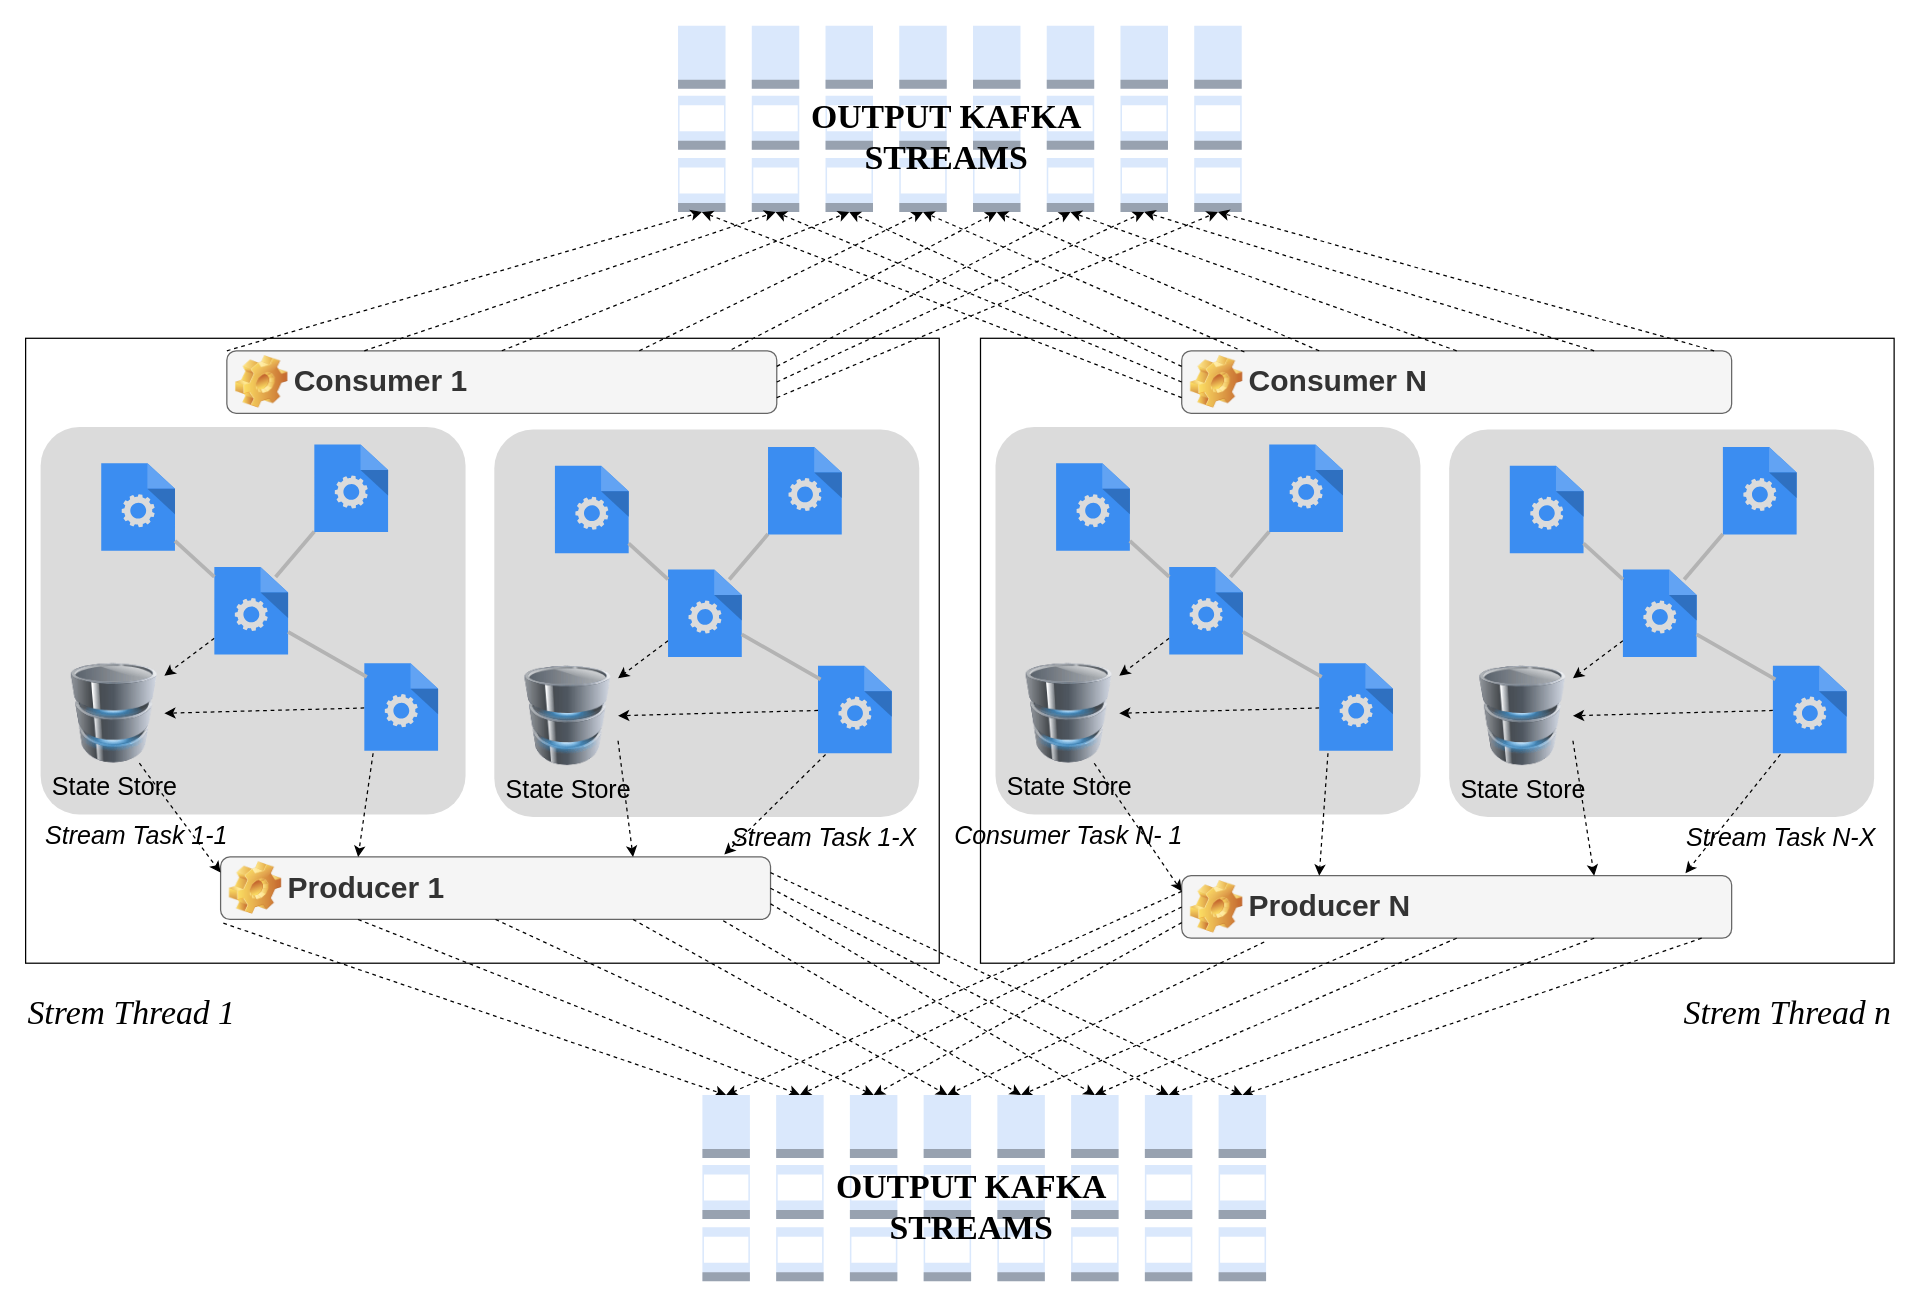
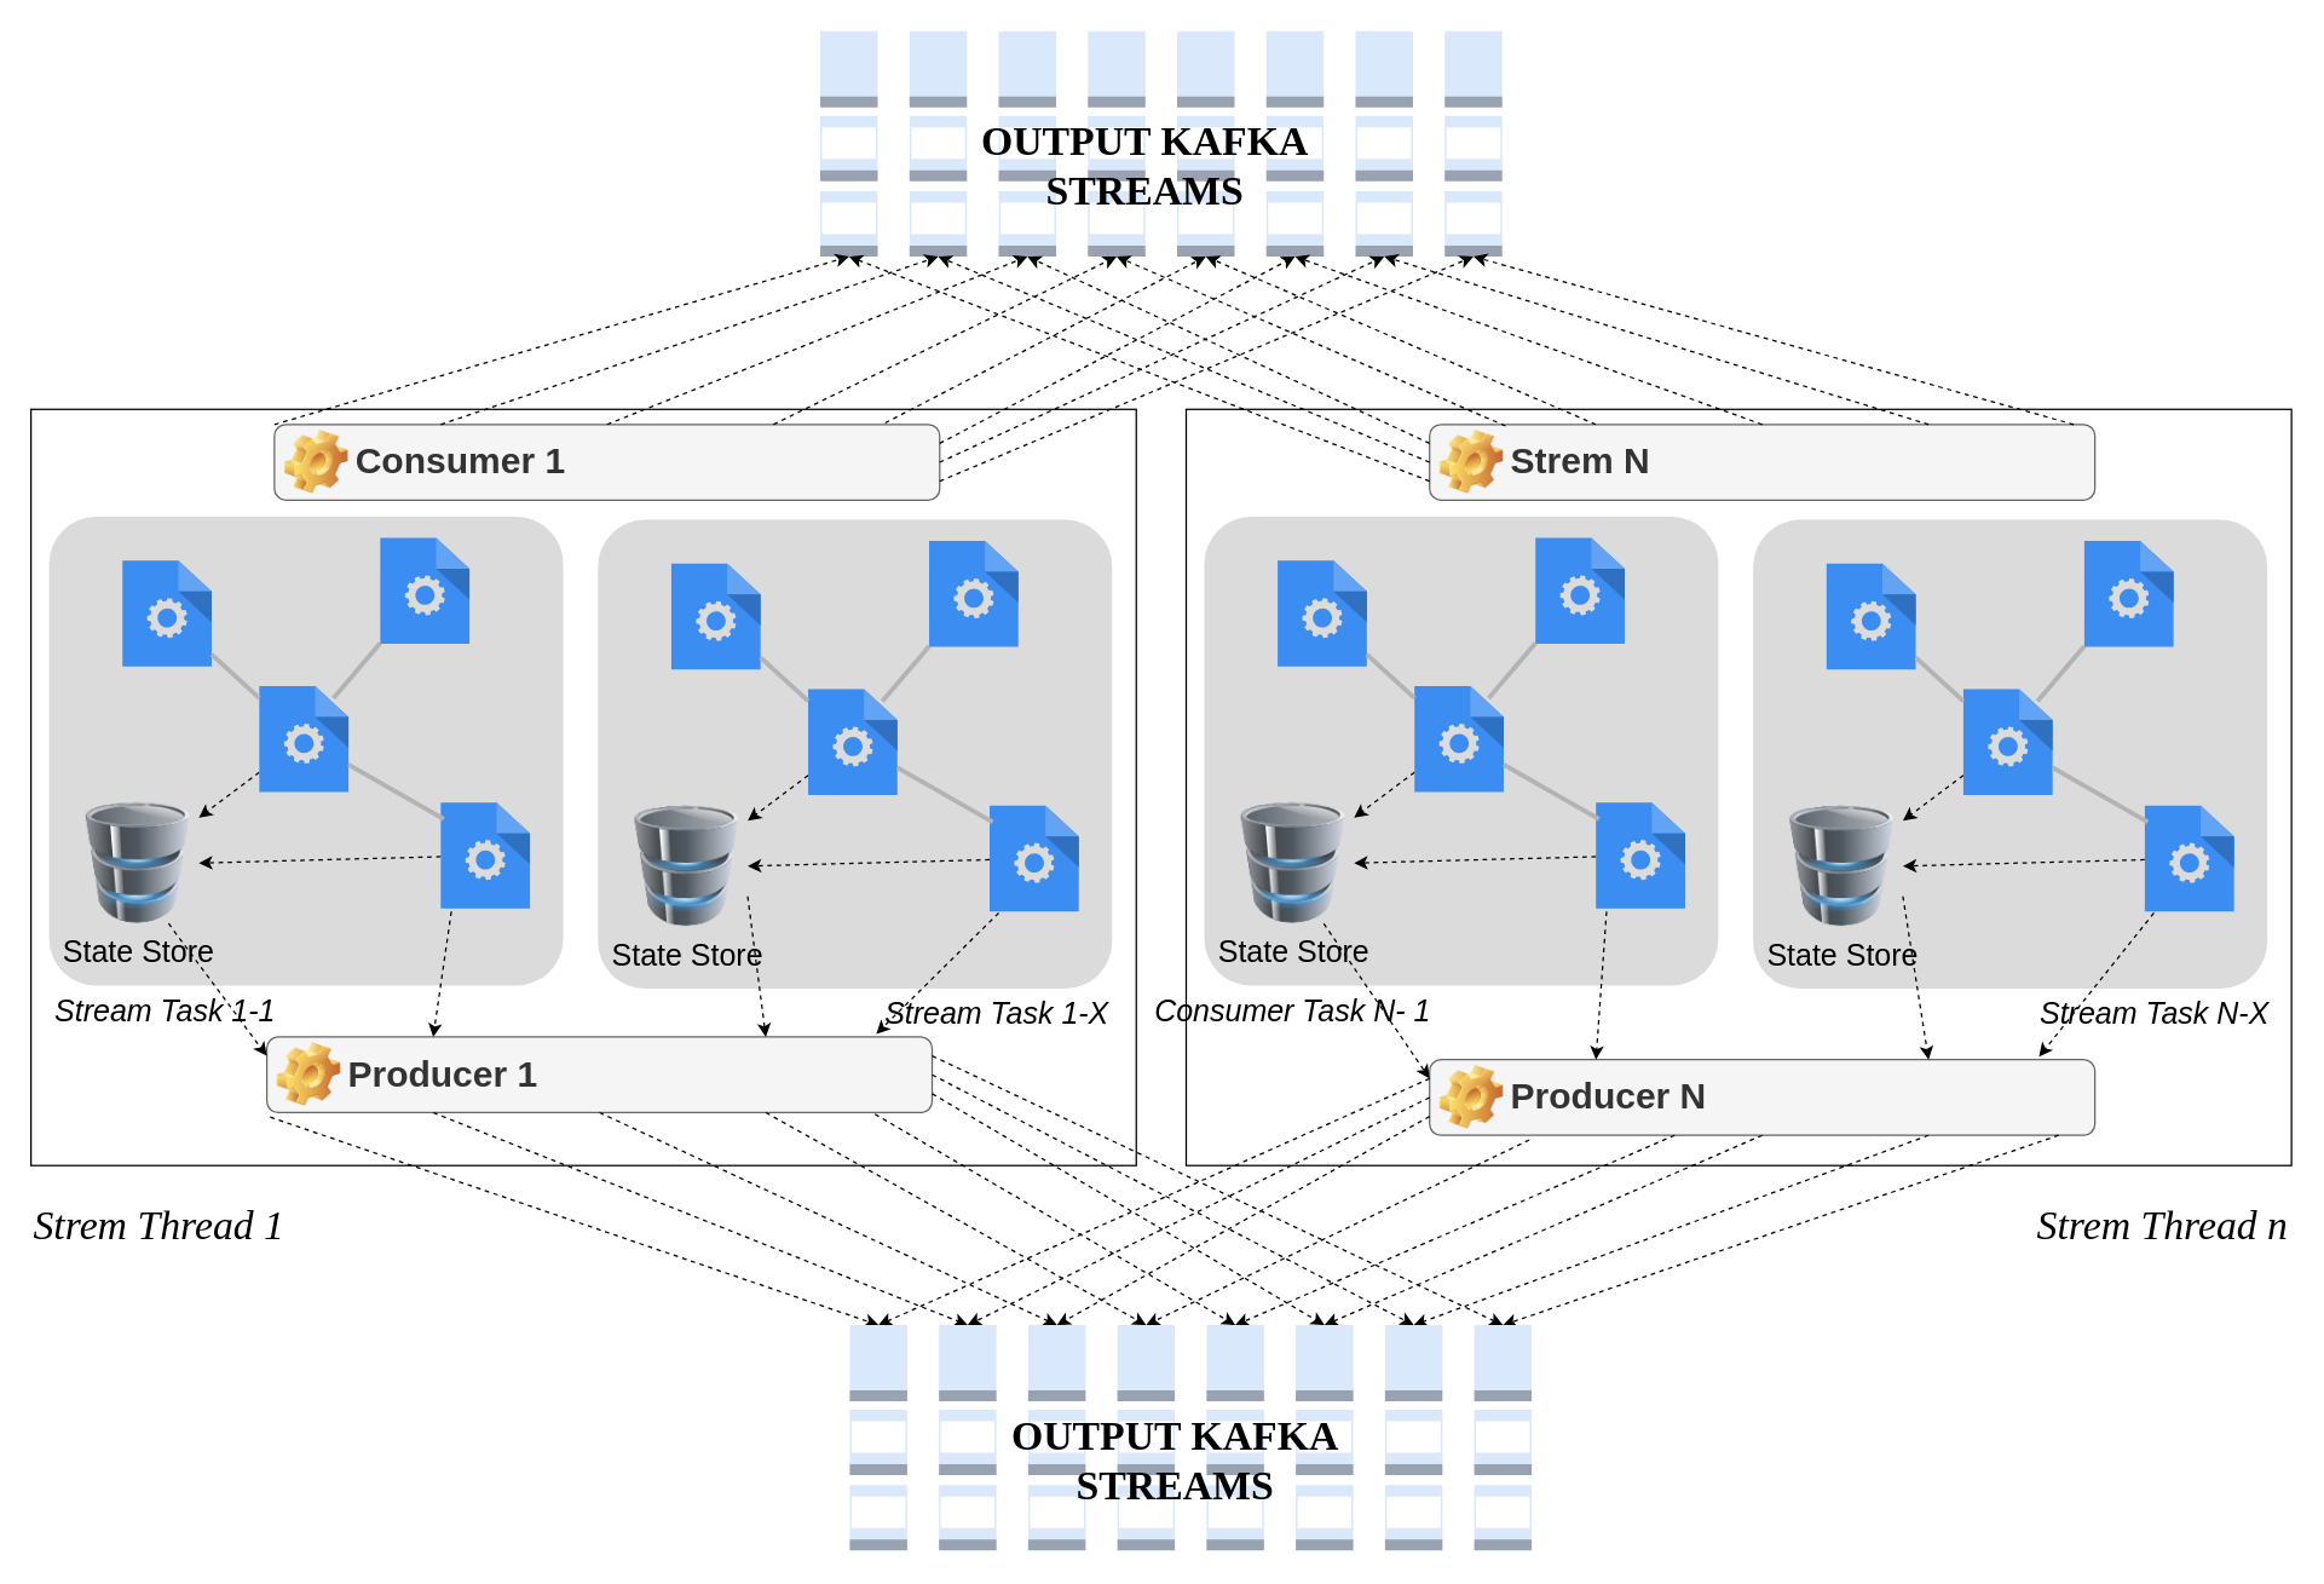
- <mxCell id="66" value="&lt;font style=&quot;font-size: 24px&quot;&gt;Consumer N&lt;/font&gt;" style="label;whiteSpace=wrap;html=1;image=img/clipart/Gear_128x128.png;labelBackgroundColor=none;fillColor=#f5f5f5;strokeColor=#666666;fontColor=#333333;" vertex="1" parent="41"><mxGeometry x="161" y="10" width="440" height="50" as="geometry" /></mxCell>
+ <mxCell id="66" value="&lt;font style=&quot;font-size: 24px&quot;&gt;Strem N&lt;/font&gt;" style="label;whiteSpace=wrap;html=1;image=img/clipart/Gear_128x128.png;labelBackgroundColor=none;fillColor=#f5f5f5;strokeColor=#666666;fontColor=#333333;" vertex="1" parent="41"><mxGeometry x="161" y="10" width="440" height="50" as="geometry" /></mxCell>
